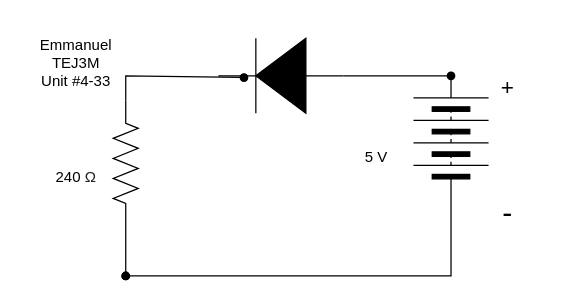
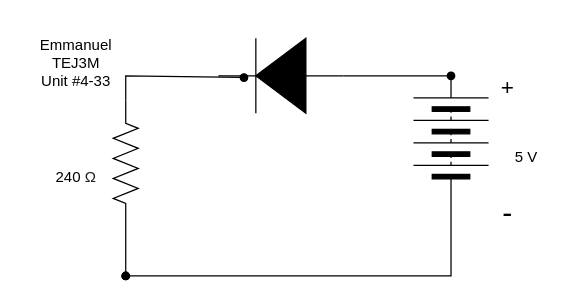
- <mxCell id="13" value="5 V" style="text;html=1;align=center;verticalAlign=middle;resizable=0;points=[];autosize=1;strokeColor=none;fillColor=none;fontSize=12;" vertex="1" parent="1"><mxGeometry x="280" y="110" width="40" height="30" as="geometry" /></mxCell>
+ <mxCell id="13" value="5 V" style="text;html=1;align=center;verticalAlign=middle;resizable=0;points=[];autosize=1;strokeColor=none;fillColor=none;fontSize=12;" vertex="1" parent="1"><mxGeometry x="400" y="110" width="40" height="30" as="geometry" /></mxCell>
